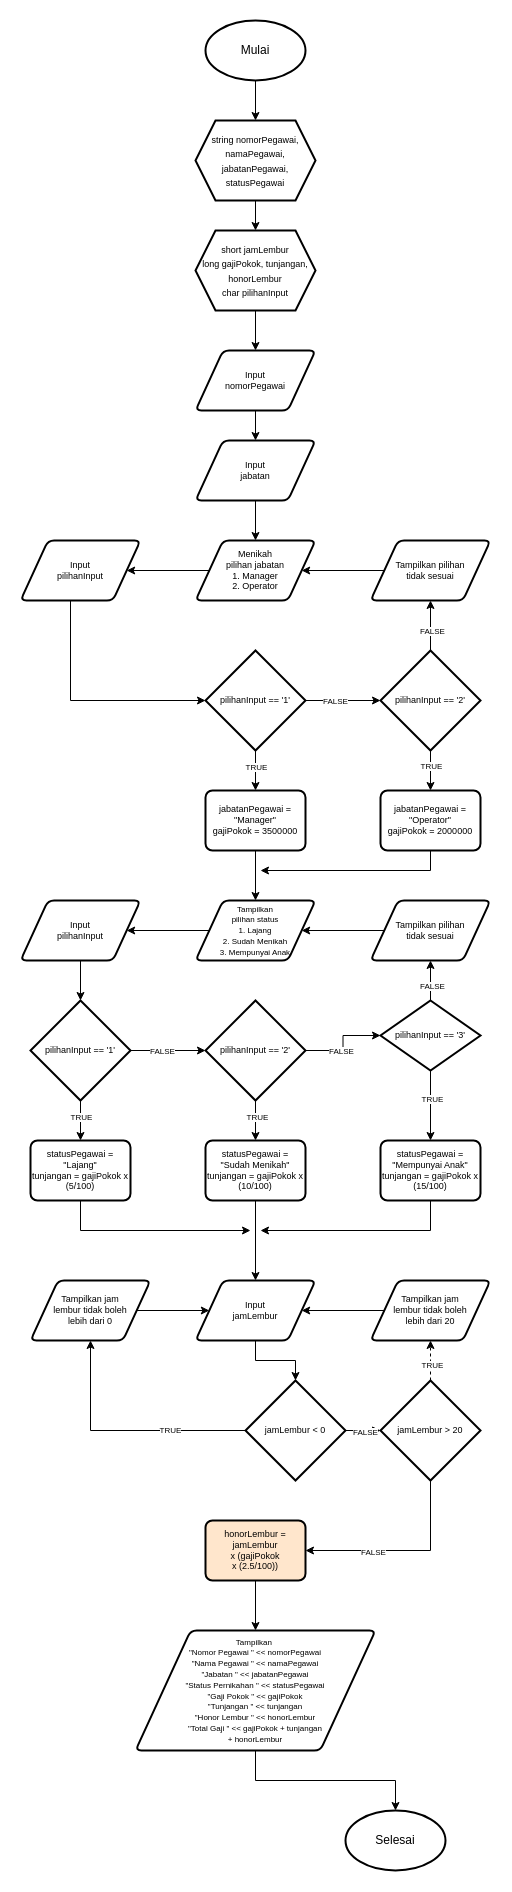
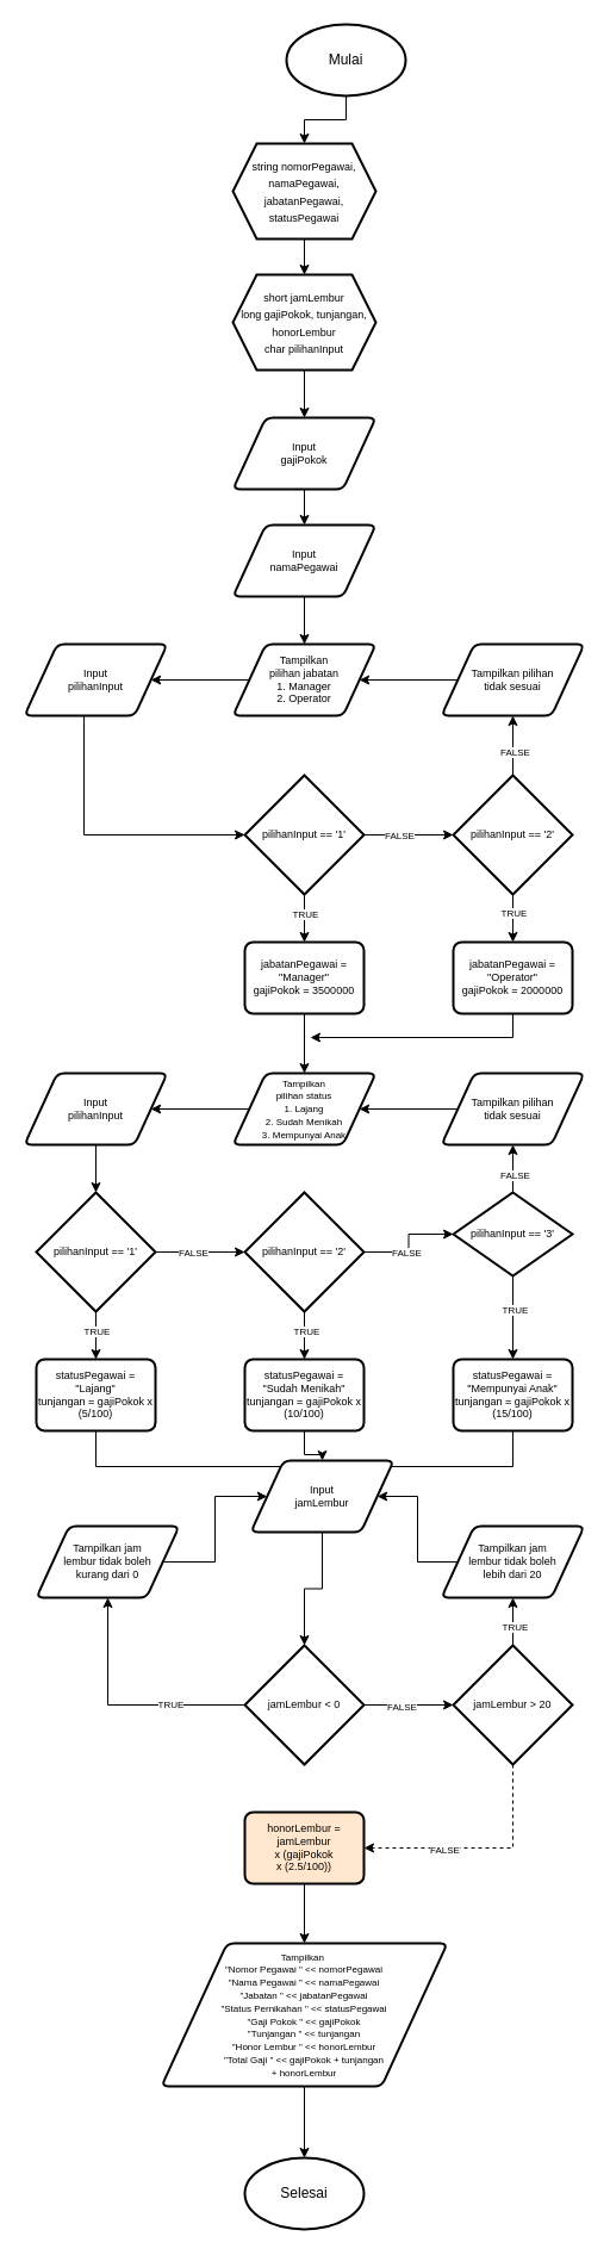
- <mxCell id="3" value="Mulai" style="strokeWidth=2;html=1;shape=mxgraph.flowchart.start_1;whiteSpace=wrap;" vertex="1" parent="1"><mxGeometry x="205" y="20" width="100" height="60" as="geometry" /></mxCell>
+ <mxCell id="3" value="Mulai" style="strokeWidth=2;html=1;shape=mxgraph.flowchart.start_1;whiteSpace=wrap;" vertex="1" parent="1"><mxGeometry x="240" y="20" width="100" height="60" as="geometry" /></mxCell>
- <mxCell id="22" value="Input &lt;br&gt;nomorPegawai" style="shape=parallelogram;html=1;strokeWidth=2;perimeter=parallelogramPerimeter;whiteSpace=wrap;rounded=1;arcSize=12;size=0.23;fontSize=9;" vertex="1" parent="1"><mxGeometry x="195" y="350" width="120.0" height="60" as="geometry" /></mxCell>
+ <mxCell id="22" value="Input &lt;br&gt;gajiPokok" style="shape=parallelogram;html=1;strokeWidth=2;perimeter=parallelogramPerimeter;whiteSpace=wrap;rounded=1;arcSize=12;size=0.23;fontSize=9;" vertex="1" parent="1"><mxGeometry x="195" y="350" width="120.0" height="60" as="geometry" /></mxCell>
- <mxCell id="23" value="Input &lt;br&gt;jabatan" style="shape=parallelogram;html=1;strokeWidth=2;perimeter=parallelogramPerimeter;whiteSpace=wrap;rounded=1;arcSize=12;size=0.23;fontSize=9;" vertex="1" parent="1"><mxGeometry x="195" y="440" width="120.0" height="60" as="geometry" /></mxCell>
+ <mxCell id="23" value="Input &lt;br&gt;namaPegawai" style="shape=parallelogram;html=1;strokeWidth=2;perimeter=parallelogramPerimeter;whiteSpace=wrap;rounded=1;arcSize=12;size=0.23;fontSize=9;" vertex="1" parent="1"><mxGeometry x="195" y="440" width="120.0" height="60" as="geometry" /></mxCell>
- <mxCell id="26" value="Menikah &lt;br&gt;pilihan jabatan&lt;br&gt;1. Manager&lt;br&gt;2. Operator" style="shape=parallelogram;html=1;strokeWidth=2;perimeter=parallelogramPerimeter;whiteSpace=wrap;rounded=1;arcSize=12;size=0.23;fontSize=9;" vertex="1" parent="1"><mxGeometry x="195" y="540" width="120.0" height="60" as="geometry" /></mxCell>
+ <mxCell id="26" value="Tampilkan &lt;br&gt;pilihan jabatan&lt;br&gt;1. Manager&lt;br&gt;2. Operator" style="shape=parallelogram;html=1;strokeWidth=2;perimeter=parallelogramPerimeter;whiteSpace=wrap;rounded=1;arcSize=12;size=0.23;fontSize=9;" vertex="1" parent="1"><mxGeometry x="195" y="540" width="120.0" height="60" as="geometry" /></mxCell>
- <mxCell id="68" value="Tampilkan jam &lt;br&gt;lembur tidak boleh &lt;br&gt;lebih dari 0" style="shape=parallelogram;html=1;strokeWidth=2;perimeter=parallelogramPerimeter;whiteSpace=wrap;rounded=1;arcSize=12;size=0.23;fontSize=9;" vertex="1" parent="1"><mxGeometry x="30" y="1280" width="120.0" height="60" as="geometry" /></mxCell>
+ <mxCell id="68" value="Tampilkan jam &lt;br&gt;lembur tidak boleh &lt;br&gt;kurang dari 0" style="shape=parallelogram;html=1;strokeWidth=2;perimeter=parallelogramPerimeter;whiteSpace=wrap;rounded=1;arcSize=12;size=0.23;fontSize=9;" vertex="1" parent="1"><mxGeometry x="30" y="1280" width="120.0" height="60" as="geometry" /></mxCell>
- <mxCell id="56" value="Input&lt;br&gt;jamLembur" style="shape=parallelogram;html=1;strokeWidth=2;perimeter=parallelogramPerimeter;whiteSpace=wrap;rounded=1;arcSize=12;size=0.23;fontSize=9;" vertex="1" parent="1"><mxGeometry x="195" y="1280" width="120.0" height="60" as="geometry" /></mxCell>
+ <mxCell id="56" value="Input&lt;br&gt;jamLembur" style="shape=parallelogram;html=1;strokeWidth=2;perimeter=parallelogramPerimeter;whiteSpace=wrap;rounded=1;arcSize=12;size=0.23;fontSize=9;" vertex="1" parent="1"><mxGeometry x="210" y="1225" width="120.0" height="60" as="geometry" /></mxCell>
- <mxCell id="62" style="edgeStyle=orthogonalEdgeStyle;rounded=0;orthogonalLoop=1;jettySize=auto;html=1;fontSize=8;dashed=1;" edge="1" parent="1" source="66" target="70"><mxGeometry relative="1" as="geometry" /></mxCell>
+ <mxCell id="62" style="edgeStyle=orthogonalEdgeStyle;rounded=0;orthogonalLoop=1;jettySize=auto;html=1;fontSize=8;" edge="1" parent="1" source="66" target="70"><mxGeometry relative="1" as="geometry" /></mxCell>
- <mxCell id="61" value="jamLembur &amp;lt; 0" style="strokeWidth=2;html=1;shape=mxgraph.flowchart.decision;whiteSpace=wrap;fontSize=9;" vertex="1" parent="1"><mxGeometry x="245" y="1380" width="100" height="100" as="geometry" /></mxCell>
+ <mxCell id="61" value="jamLembur &amp;lt; 0" style="strokeWidth=2;html=1;shape=mxgraph.flowchart.decision;whiteSpace=wrap;fontSize=9;" vertex="1" parent="1"><mxGeometry x="205" y="1380" width="100" height="100" as="geometry" /></mxCell>
- <mxCell id="64" style="edgeStyle=orthogonalEdgeStyle;rounded=0;orthogonalLoop=1;jettySize=auto;html=1;entryX=1;entryY=0.5;entryDx=0;entryDy=0;fontSize=8;" edge="1" parent="1" source="66" target="72"><mxGeometry relative="1" as="geometry"><Array as="points"><mxPoint x="430" y="1550" /></Array></mxGeometry></mxCell>
+ <mxCell id="64" style="edgeStyle=orthogonalEdgeStyle;rounded=0;orthogonalLoop=1;jettySize=auto;html=1;entryX=1;entryY=0.5;entryDx=0;entryDy=0;fontSize=8;dashed=1;" edge="1" parent="1" source="66" target="72"><mxGeometry relative="1" as="geometry"><Array as="points"><mxPoint x="430" y="1550" /></Array></mxGeometry></mxCell>
- <mxCell id="79" value="Selesai" style="strokeWidth=2;html=1;shape=mxgraph.flowchart.start_1;whiteSpace=wrap;" vertex="1" parent="1"><mxGeometry x="345" y="1810" width="100" height="60" as="geometry" /></mxCell>
+ <mxCell id="79" value="Selesai" style="strokeWidth=2;html=1;shape=mxgraph.flowchart.start_1;whiteSpace=wrap;" vertex="1" parent="1"><mxGeometry x="205" y="1810" width="100" height="60" as="geometry" /></mxCell>
